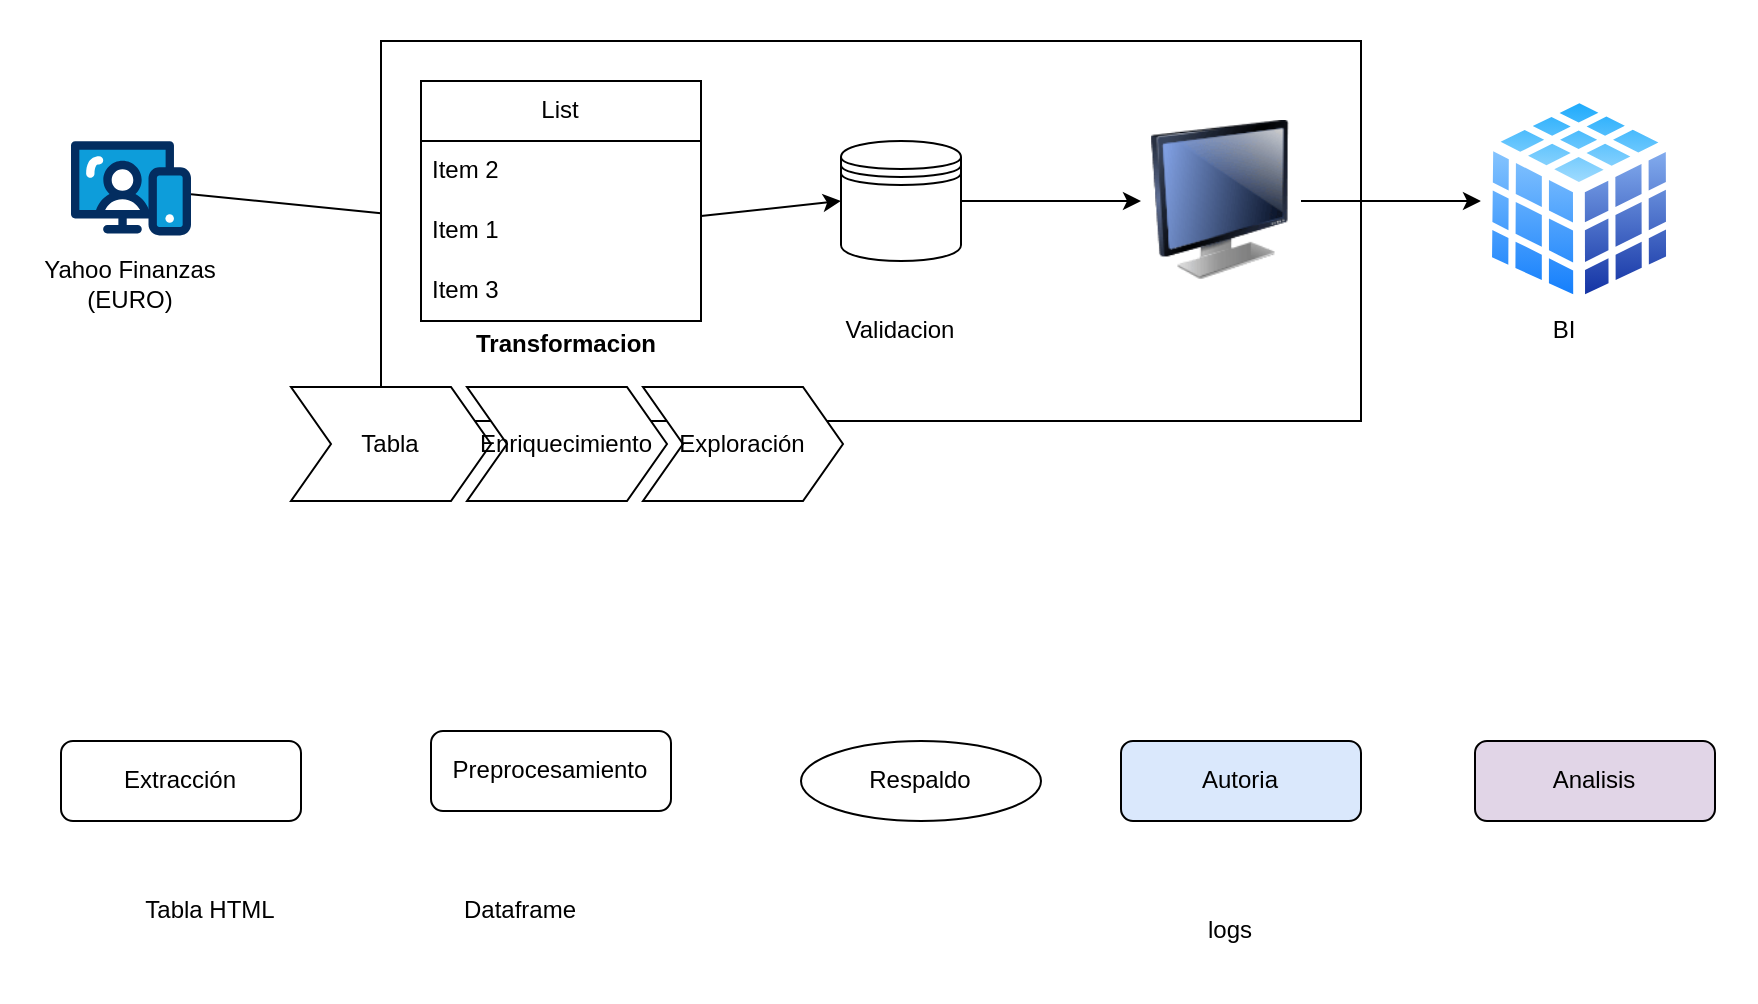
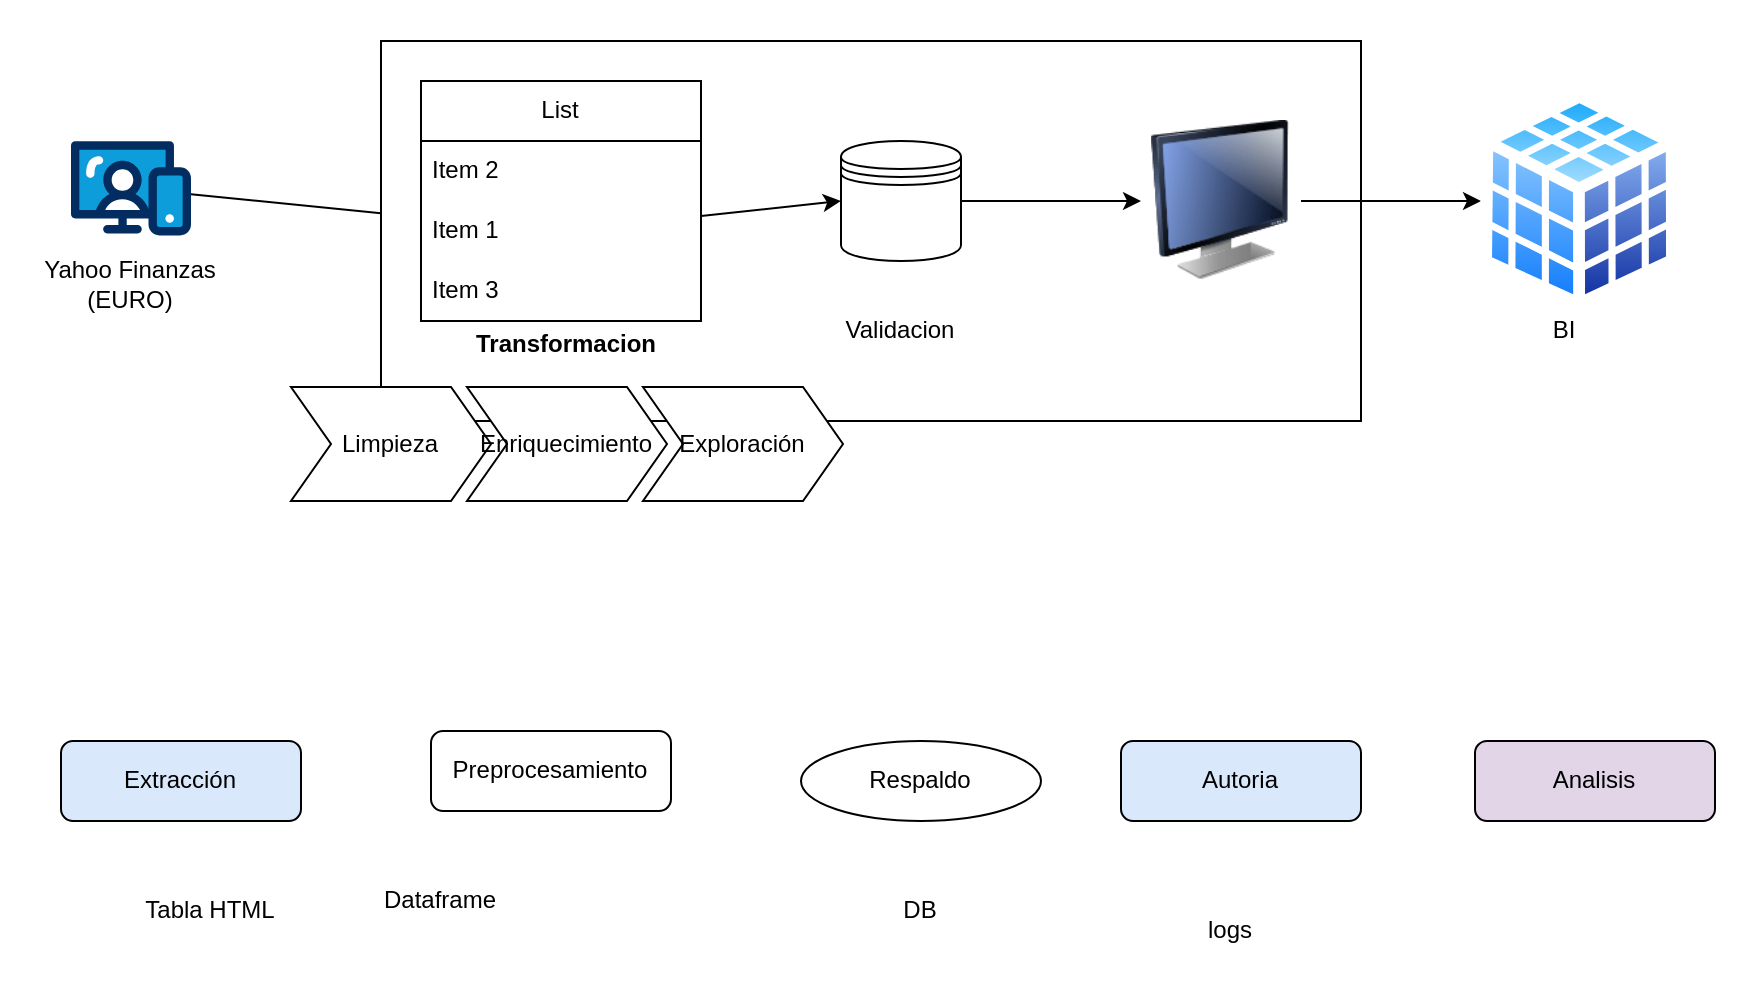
- <mxCell id="22" value="Tabla" style="shape=step;perimeter=stepPerimeter;fixedSize=1;points=[];whiteSpace=wrap;html=1;" vertex="1" parent="21"><mxGeometry x="10" y="33" width="100" height="57" as="geometry" /></mxCell>
+ <mxCell id="22" value="Limpieza" style="shape=step;perimeter=stepPerimeter;fixedSize=1;points=[];whiteSpace=wrap;html=1;" vertex="1" parent="21"><mxGeometry x="10" y="33" width="100" height="57" as="geometry" /></mxCell>
- <mxCell id="2" value="Extracción" style="rounded=1;whiteSpace=wrap;html=1;" vertex="1" parent="1"><mxGeometry x="30" y="370" width="120" height="40" as="geometry" /></mxCell>
+ <mxCell id="2" value="Extracción" style="rounded=1;whiteSpace=wrap;html=1;fillColor=#dae8fc;" vertex="1" parent="1"><mxGeometry x="30" y="370" width="120" height="40" as="geometry" /></mxCell>
- <mxCell id="5" value="Dataframe" style="text;html=1;align=center;verticalAlign=middle;whiteSpace=wrap;rounded=0;" vertex="1" parent="1"><mxGeometry x="215" y="440" width="90" height="30" as="geometry" /></mxCell>
+ <mxCell id="5" value="Dataframe" style="text;html=1;align=center;verticalAlign=middle;whiteSpace=wrap;rounded=0;" vertex="1" parent="1"><mxGeometry x="175" y="435" width="90" height="30" as="geometry" /></mxCell>
+ <mxCell id="7" value="DB" style="text;html=1;align=center;verticalAlign=middle;whiteSpace=wrap;rounded=0;" vertex="1" parent="1"><mxGeometry x="415" y="440" width="90" height="30" as="geometry" /></mxCell>
